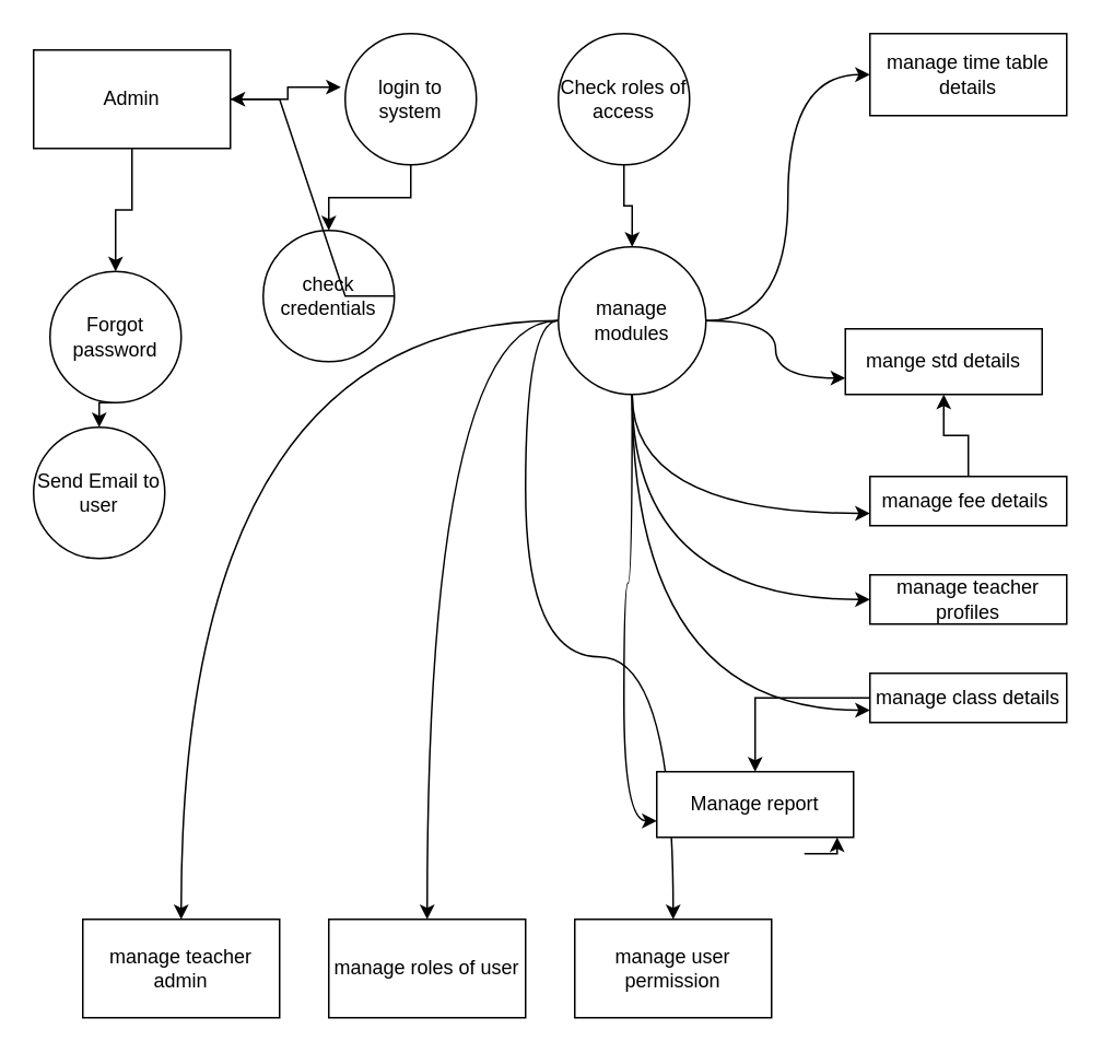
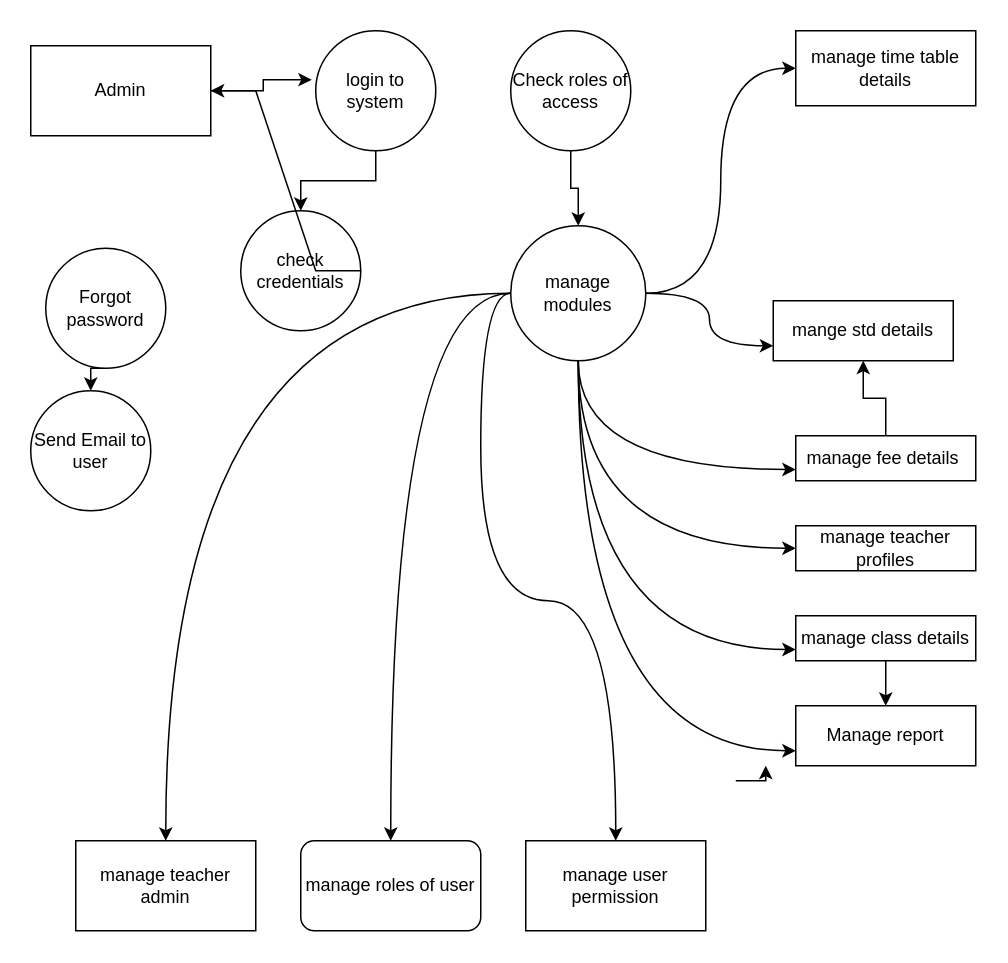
- <mxCell id="3" style="edgeStyle=orthogonalEdgeStyle;rounded=0;orthogonalLoop=1;jettySize=auto;html=1;entryX=0.5;entryY=0;entryDx=0;entryDy=0;" edge="1" parent="1" source="4" target="8"><mxGeometry relative="1" as="geometry" /></mxCell>
- <mxCell id="29" value="Manage report" style="rounded=0;whiteSpace=wrap;html=1;" vertex="1" parent="1"><mxGeometry x="400" y="470" width="120" height="40" as="geometry" /></mxCell>
+ <mxCell id="29" value="Manage report" style="rounded=0;whiteSpace=wrap;html=1;" vertex="1" parent="1"><mxGeometry x="530" y="470" width="120" height="40" as="geometry" /></mxCell>
- <mxCell id="34" value="manage roles of user" style="rounded=0;whiteSpace=wrap;html=1;" vertex="1" parent="1"><mxGeometry x="200" y="560" width="120" height="60" as="geometry" /></mxCell>
+ <mxCell id="34" value="manage roles of user" style="whiteSpace=wrap;html=1;rounded=1;" vertex="1" parent="1"><mxGeometry x="200" y="560" width="120" height="60" as="geometry" /></mxCell>
